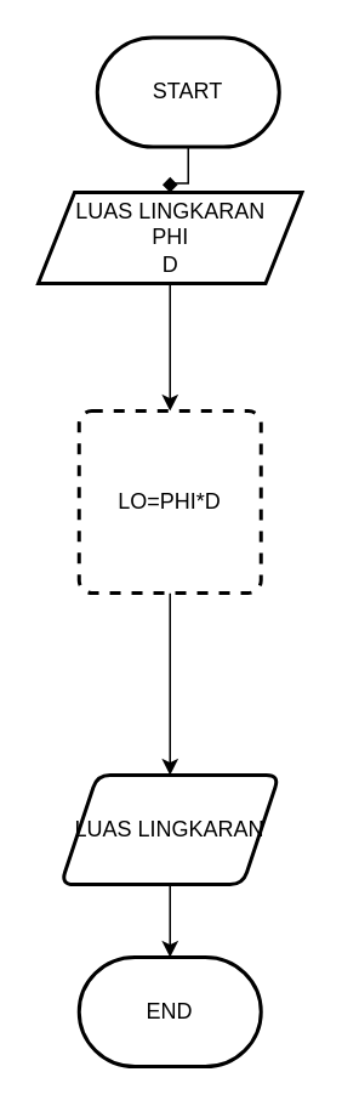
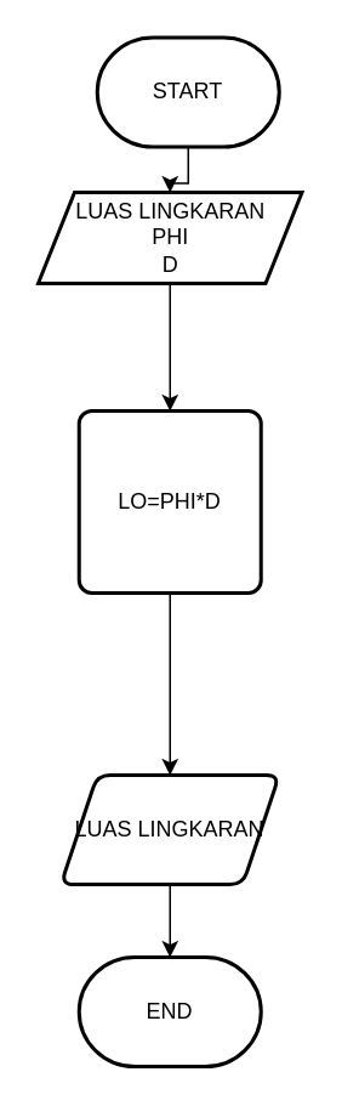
- <mxCell id="2" value="" style="edgeStyle=orthogonalEdgeStyle;rounded=0;orthogonalLoop=1;jettySize=auto;html=1;endArrow=diamond;" edge="1" parent="1" source="3" target="5"><mxGeometry relative="1" as="geometry" /></mxCell>
+ <mxCell id="2" value="" style="edgeStyle=orthogonalEdgeStyle;rounded=0;orthogonalLoop=1;jettySize=auto;html=1;" edge="1" parent="1" source="3" target="5"><mxGeometry relative="1" as="geometry" /></mxCell>
- <mxCell id="7" value="LO=PHI*D" style="rounded=1;whiteSpace=wrap;html=1;absoluteArcSize=1;arcSize=14;strokeWidth=2;dashed=1;" vertex="1" parent="1"><mxGeometry x="43" y="225" width="100" height="100" as="geometry" /></mxCell>
+ <mxCell id="7" value="LO=PHI*D" style="rounded=1;whiteSpace=wrap;html=1;absoluteArcSize=1;arcSize=14;strokeWidth=2;" vertex="1" parent="1"><mxGeometry x="43" y="225" width="100" height="100" as="geometry" /></mxCell>
